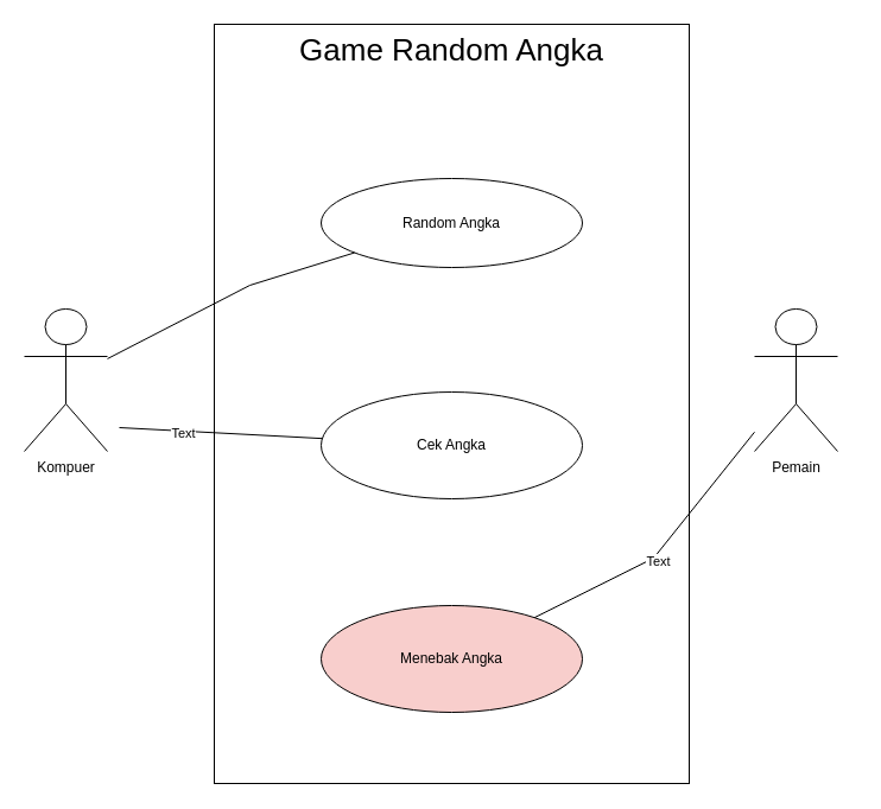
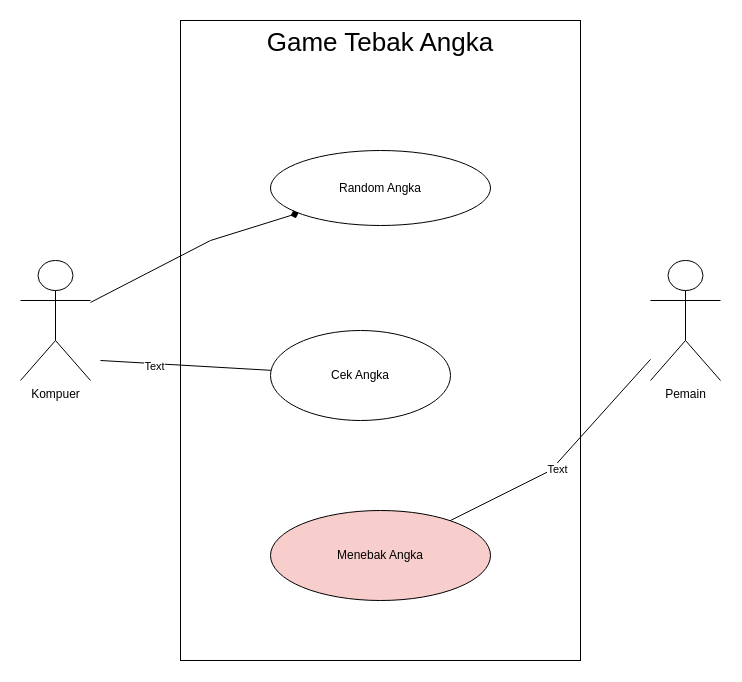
- <mxCell id="2" value="&lt;font style=&quot;font-size: 26px;&quot;&gt;Game Random Angka&lt;/font&gt;" style="rounded=0;whiteSpace=wrap;html=1;verticalAlign=top;" vertex="1" parent="1"><mxGeometry x="180" y="20" width="400" height="640" as="geometry" /></mxCell>
+ <mxCell id="2" value="&lt;font style=&quot;font-size: 26px;&quot;&gt;Game Tebak Angka&lt;/font&gt;" style="rounded=0;whiteSpace=wrap;html=1;verticalAlign=top;" vertex="1" parent="1"><mxGeometry x="180" y="20" width="400" height="640" as="geometry" /></mxCell>
- <mxCell id="10" value="" style="endArrow=none;html=1;rounded=0;" edge="1" parent="1" source="7" target="4"><mxGeometry width="50" height="50" relative="1" as="geometry"><mxPoint x="450" y="460" as="sourcePoint" /><mxPoint x="500" y="410" as="targetPoint" /><Array as="points"><mxPoint x="210" y="240" /></Array></mxGeometry></mxCell>
+ <mxCell id="10" value="" style="endArrow=diamond;html=1;rounded=0;" edge="1" parent="1" source="7" target="4"><mxGeometry width="50" height="50" relative="1" as="geometry"><mxPoint x="450" y="460" as="sourcePoint" /><mxPoint x="500" y="410" as="targetPoint" /><Array as="points"><mxPoint x="210" y="240" /></Array></mxGeometry></mxCell>
- <mxCell id="3" value="Pemain" style="shape=umlActor;verticalLabelPosition=bottom;verticalAlign=top;html=1;outlineConnect=0;" vertex="1" parent="1"><mxGeometry x="635" y="260" width="70" height="120" as="geometry" /></mxCell>
+ <mxCell id="3" value="Pemain" style="shape=umlActor;verticalLabelPosition=bottom;verticalAlign=top;html=1;outlineConnect=0;" vertex="1" parent="1"><mxGeometry x="650" y="260" width="70" height="120" as="geometry" /></mxCell>
- <mxCell id="5" value="Cek Angka" style="ellipse;whiteSpace=wrap;html=1;" vertex="1" parent="1"><mxGeometry x="270" y="330" width="220" height="90" as="geometry" /></mxCell>
+ <mxCell id="5" value="Cek Angka" style="ellipse;whiteSpace=wrap;html=1;" vertex="1" parent="1"><mxGeometry x="270" y="330" width="180" height="90" as="geometry" /></mxCell>
